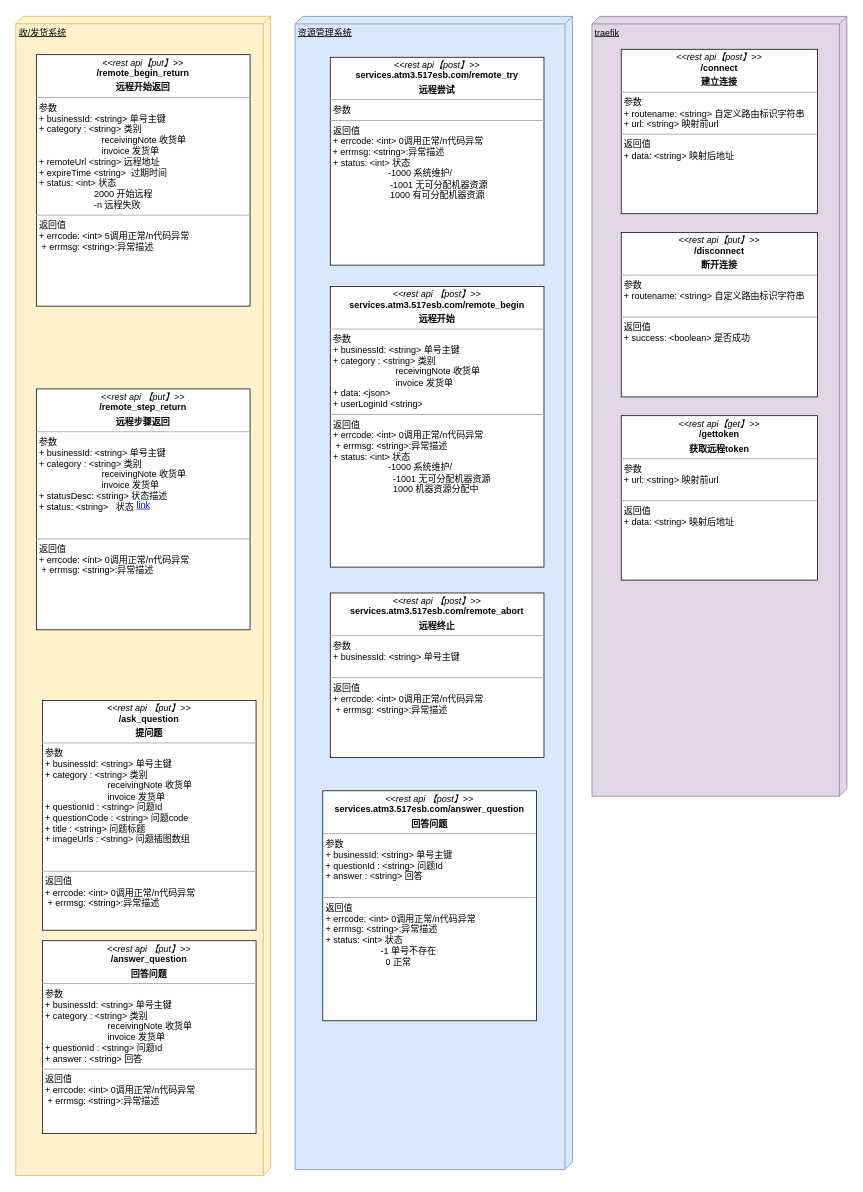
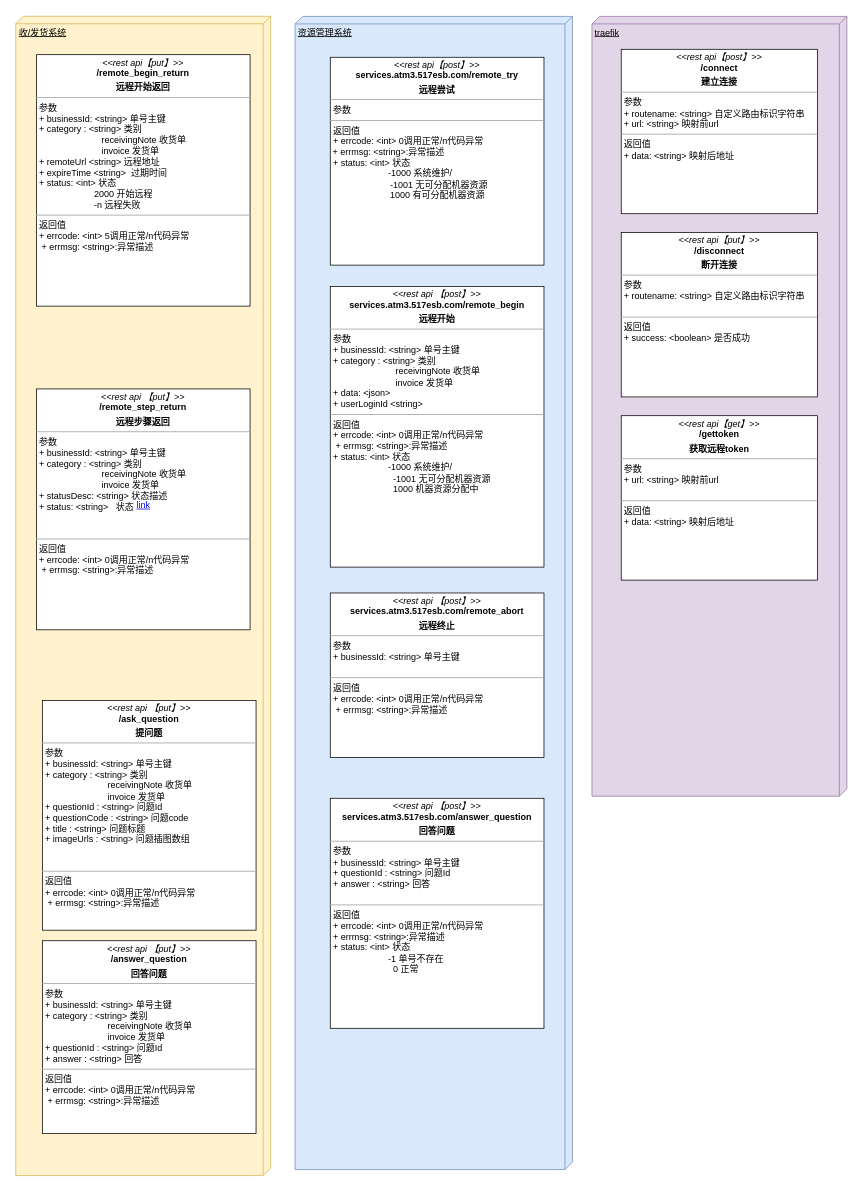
- <mxCell id="17" value="&lt;p style=&quot;margin: 0px ; margin-top: 4px ; text-align: center&quot;&gt;&lt;i&gt;&amp;lt;&amp;lt;rest api 【post】&amp;gt;&amp;gt;&lt;/i&gt;&lt;br&gt;&lt;b&gt;services.atm3.517esb.com/answer_question&lt;/b&gt;&lt;/p&gt;&lt;p style=&quot;margin: 0px ; margin-top: 4px ; text-align: center&quot;&gt;&lt;b&gt;回答问题&lt;/b&gt;&lt;/p&gt;&lt;hr size=&quot;1&quot;&gt;&lt;p style=&quot;margin: 0px ; margin-left: 4px&quot;&gt;参数&lt;/p&gt;&lt;p style=&quot;margin: 0px 0px 0px 4px&quot;&gt;+ businessId: &amp;lt;string&amp;gt; 单号主键&lt;/p&gt;&lt;p style=&quot;margin: 0px 0px 0px 4px&quot;&gt;+ questionId : &amp;lt;string&amp;gt; 问题Id&amp;nbsp;&lt;/p&gt;&lt;p style=&quot;margin: 0px 0px 0px 4px&quot;&gt;&lt;span&gt;+ answer : &amp;lt;string&amp;gt; 回答&lt;/span&gt;&lt;/p&gt;&lt;p style=&quot;margin: 0px 0px 0px 4px&quot;&gt;&amp;nbsp; &amp;nbsp; &amp;nbsp; &amp;nbsp; &amp;nbsp; &amp;nbsp; &amp;nbsp;&amp;nbsp;&lt;br&gt;&lt;/p&gt;&lt;hr size=&quot;1&quot;&gt;&lt;p style=&quot;margin: 0px ; margin-left: 4px&quot;&gt;返回值&lt;/p&gt;&lt;p style=&quot;margin: 0px 0px 0px 4px&quot;&gt;+ errcode: &amp;lt;int&amp;gt; 0调用正常/n代码异常&amp;nbsp;&lt;/p&gt;&lt;p style=&quot;margin: 0px 0px 0px 4px&quot;&gt;+&amp;nbsp;errmsg: &amp;lt;string&amp;gt;:异常描述&lt;br&gt;&lt;/p&gt;&lt;p style=&quot;margin: 0px 0px 0px 4px&quot;&gt;+ status: &amp;lt;int&amp;gt; 状态&amp;nbsp;&lt;/p&gt;&lt;p style=&quot;margin: 0px 0px 0px 4px&quot;&gt;&amp;nbsp; &amp;nbsp; &amp;nbsp; &amp;nbsp; &amp;nbsp; &amp;nbsp; &amp;nbsp; &amp;nbsp; &amp;nbsp; &amp;nbsp; &amp;nbsp; -1 单号不存在&lt;/p&gt;&lt;p style=&quot;margin: 0px 0px 0px 4px&quot;&gt;&amp;nbsp; &amp;nbsp; &amp;nbsp; &amp;nbsp; &amp;nbsp; &amp;nbsp; &amp;nbsp; &amp;nbsp; &amp;nbsp; &amp;nbsp; &amp;nbsp; &amp;nbsp; 0 正常&lt;br&gt;&amp;nbsp; &amp;nbsp; &amp;nbsp; &amp;nbsp; &amp;nbsp; &amp;nbsp; &amp;nbsp; &amp;nbsp; &amp;nbsp; &amp;nbsp; &amp;nbsp; &amp;nbsp;&amp;nbsp;&lt;/p&gt;" style="verticalAlign=top;align=left;overflow=fill;fontSize=12;fontFamily=Helvetica;html=1;" parent="12" vertex="1"><mxGeometry x="37" y="1032.794" width="285" height="306.765" as="geometry" /></mxCell>
+ <mxCell id="17" value="&lt;p style=&quot;margin: 0px ; margin-top: 4px ; text-align: center&quot;&gt;&lt;i&gt;&amp;lt;&amp;lt;rest api 【post】&amp;gt;&amp;gt;&lt;/i&gt;&lt;br&gt;&lt;b&gt;services.atm3.517esb.com/answer_question&lt;/b&gt;&lt;/p&gt;&lt;p style=&quot;margin: 0px ; margin-top: 4px ; text-align: center&quot;&gt;&lt;b&gt;回答问题&lt;/b&gt;&lt;/p&gt;&lt;hr size=&quot;1&quot;&gt;&lt;p style=&quot;margin: 0px ; margin-left: 4px&quot;&gt;参数&lt;/p&gt;&lt;p style=&quot;margin: 0px 0px 0px 4px&quot;&gt;+ businessId: &amp;lt;string&amp;gt; 单号主键&lt;/p&gt;&lt;p style=&quot;margin: 0px 0px 0px 4px&quot;&gt;+ questionId : &amp;lt;string&amp;gt; 问题Id&amp;nbsp;&lt;/p&gt;&lt;p style=&quot;margin: 0px 0px 0px 4px&quot;&gt;&lt;span&gt;+ answer : &amp;lt;string&amp;gt; 回答&lt;/span&gt;&lt;/p&gt;&lt;p style=&quot;margin: 0px 0px 0px 4px&quot;&gt;&amp;nbsp; &amp;nbsp; &amp;nbsp; &amp;nbsp; &amp;nbsp; &amp;nbsp; &amp;nbsp;&amp;nbsp;&lt;br&gt;&lt;/p&gt;&lt;hr size=&quot;1&quot;&gt;&lt;p style=&quot;margin: 0px ; margin-left: 4px&quot;&gt;返回值&lt;/p&gt;&lt;p style=&quot;margin: 0px 0px 0px 4px&quot;&gt;+ errcode: &amp;lt;int&amp;gt; 0调用正常/n代码异常&amp;nbsp;&lt;/p&gt;&lt;p style=&quot;margin: 0px 0px 0px 4px&quot;&gt;+&amp;nbsp;errmsg: &amp;lt;string&amp;gt;:异常描述&lt;br&gt;&lt;/p&gt;&lt;p style=&quot;margin: 0px 0px 0px 4px&quot;&gt;+ status: &amp;lt;int&amp;gt; 状态&amp;nbsp;&lt;/p&gt;&lt;p style=&quot;margin: 0px 0px 0px 4px&quot;&gt;&amp;nbsp; &amp;nbsp; &amp;nbsp; &amp;nbsp; &amp;nbsp; &amp;nbsp; &amp;nbsp; &amp;nbsp; &amp;nbsp; &amp;nbsp; &amp;nbsp; -1 单号不存在&lt;/p&gt;&lt;p style=&quot;margin: 0px 0px 0px 4px&quot;&gt;&amp;nbsp; &amp;nbsp; &amp;nbsp; &amp;nbsp; &amp;nbsp; &amp;nbsp; &amp;nbsp; &amp;nbsp; &amp;nbsp; &amp;nbsp; &amp;nbsp; &amp;nbsp; 0 正常&lt;br&gt;&amp;nbsp; &amp;nbsp; &amp;nbsp; &amp;nbsp; &amp;nbsp; &amp;nbsp; &amp;nbsp; &amp;nbsp; &amp;nbsp; &amp;nbsp; &amp;nbsp; &amp;nbsp;&amp;nbsp;&lt;/p&gt;" style="verticalAlign=top;align=left;overflow=fill;fontSize=12;fontFamily=Helvetica;html=1;" parent="12" vertex="1"><mxGeometry x="47" y="1042.794" width="285" height="306.765" as="geometry" /></mxCell>
